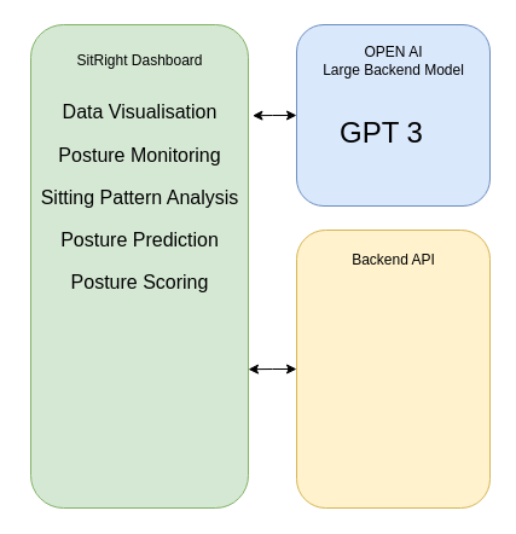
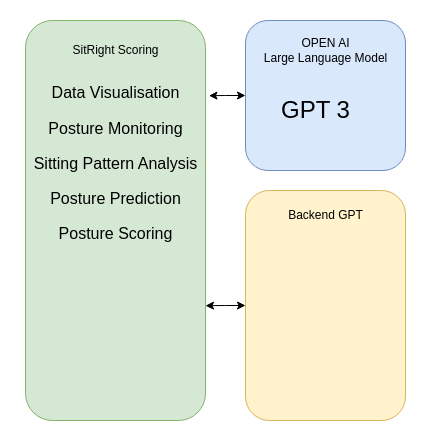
- <mxCell id="10" value="SitRight Dashboard" style="text;html=1;align=center;verticalAlign=middle;resizable=0;points=[];autosize=1;strokeColor=none;fillColor=none;" vertex="1" parent="1"><mxGeometry x="50" y="35" width="130" height="30" as="geometry" /></mxCell>
+ <mxCell id="10" value="SitRight Scoring" style="text;html=1;align=center;verticalAlign=middle;resizable=0;points=[];autosize=1;strokeColor=none;fillColor=none;" vertex="1" parent="1"><mxGeometry x="50" y="35" width="130" height="30" as="geometry" /></mxCell>
- <mxCell id="8" value="OPEN AI&lt;div&gt;Large Backend Model&lt;/div&gt;" style="text;html=1;align=center;verticalAlign=middle;resizable=0;points=[];autosize=1;strokeColor=none;fillColor=none;" vertex="1" parent="1"><mxGeometry x="250" y="30" width="150" height="40" as="geometry" /></mxCell>
+ <mxCell id="8" value="OPEN AI&lt;div&gt;Large Language Model&lt;/div&gt;" style="text;html=1;align=center;verticalAlign=middle;resizable=0;points=[];autosize=1;strokeColor=none;fillColor=none;" vertex="1" parent="1"><mxGeometry x="250" y="30" width="150" height="40" as="geometry" /></mxCell>
- <mxCell id="7" value="Backend API" style="text;html=1;align=center;verticalAlign=middle;resizable=0;points=[];autosize=1;strokeColor=none;fillColor=none;" vertex="1" parent="1"><mxGeometry x="280" y="200" width="90" height="30" as="geometry" /></mxCell>
+ <mxCell id="7" value="Backend GPT" style="text;html=1;align=center;verticalAlign=middle;resizable=0;points=[];autosize=1;strokeColor=none;fillColor=none;" vertex="1" parent="1"><mxGeometry x="280" y="200" width="90" height="30" as="geometry" /></mxCell>
